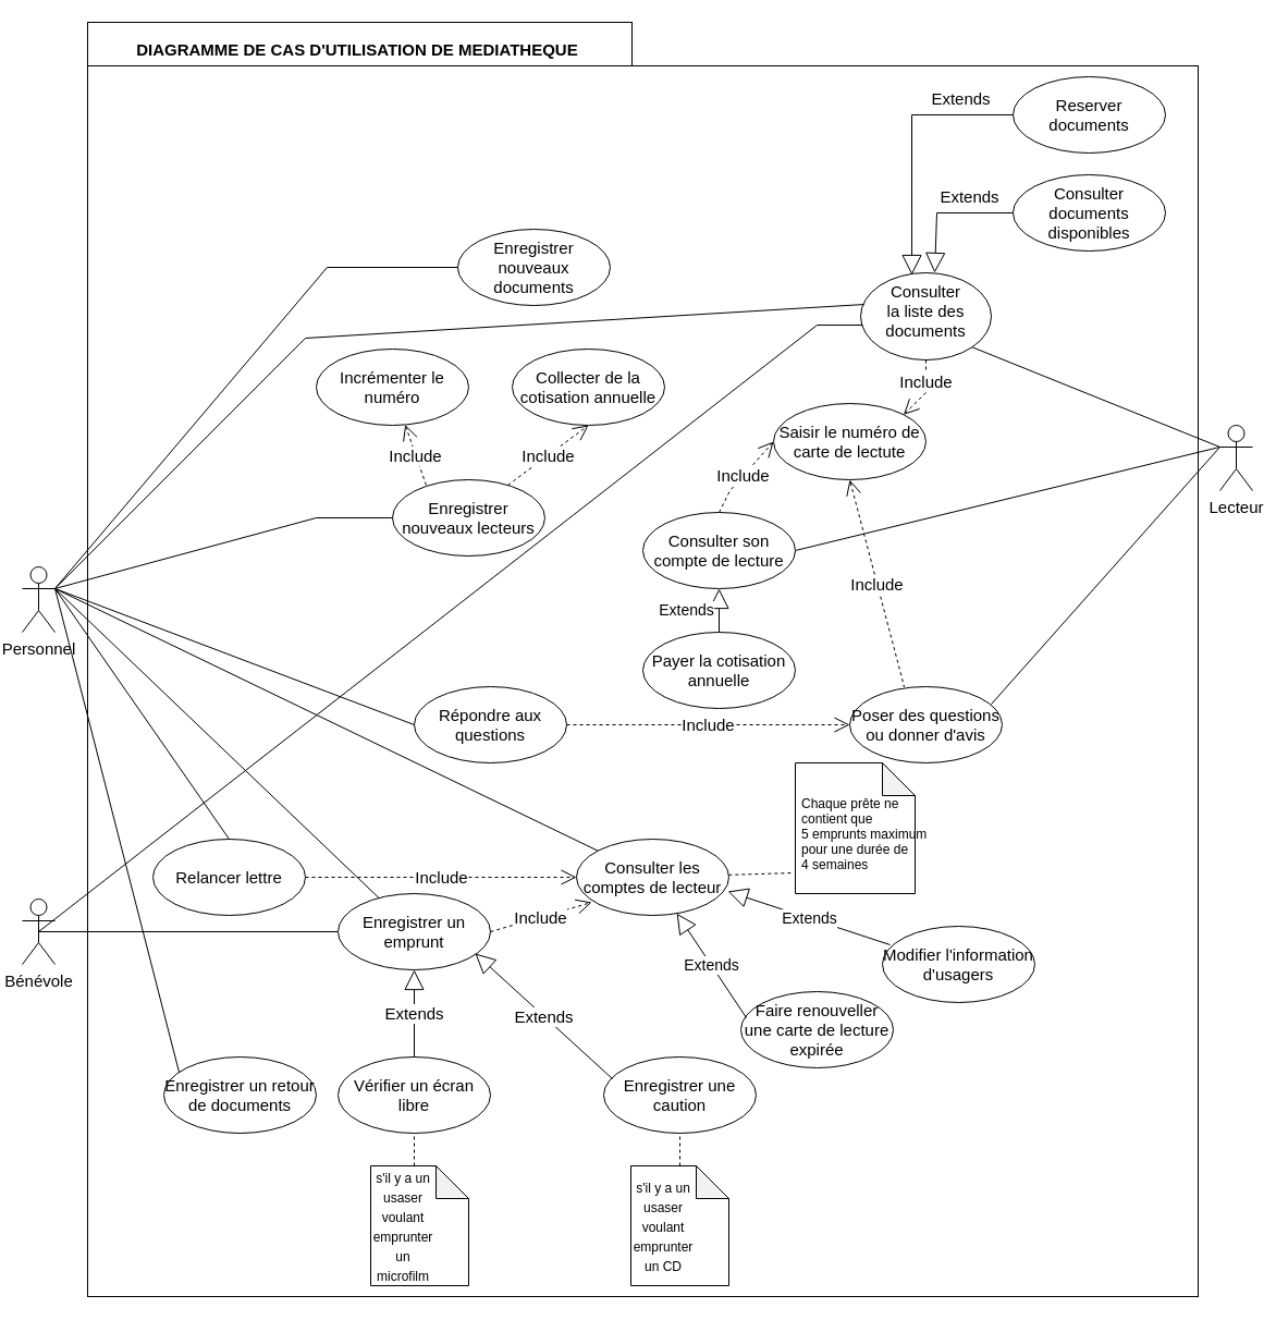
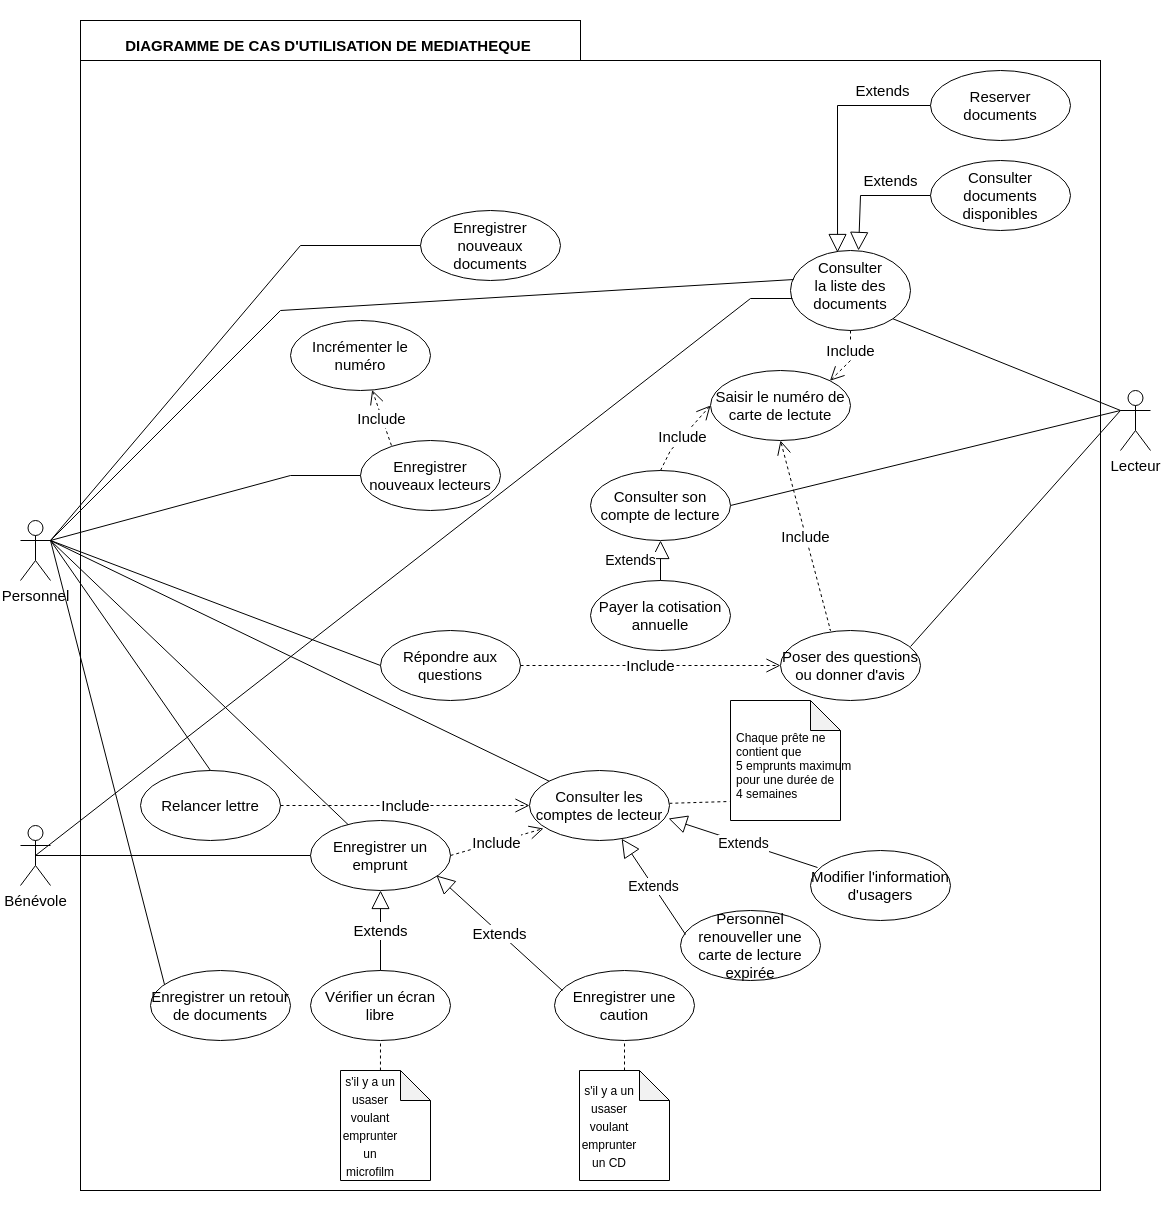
- <mxCell id="25" value="Collecter de la cotisation annuelle" style="ellipse;whiteSpace=wrap;html=1;fontSize=15;" parent="1" vertex="1"><mxGeometry x="470" y="320" width="140" height="70" as="geometry" /></mxCell>
- <mxCell id="27" value="Include" style="endArrow=open;endSize=12;dashed=1;html=1;rounded=0;fontSize=15;entryX=0.5;entryY=1;entryDx=0;entryDy=0;exitX=0.757;exitY=0.071;exitDx=0;exitDy=0;exitPerimeter=0;" parent="1" source="23" target="25" edge="1"><mxGeometry width="160" relative="1" as="geometry"><mxPoint x="420.94" y="454.97" as="sourcePoint" /><mxPoint x="355.02" y="403.99" as="targetPoint" /></mxGeometry></mxCell>
- <mxCell id="58" value="Faire renouveller une carte de lecture expirée" style="ellipse;whiteSpace=wrap;html=1;fontSize=15;" parent="1" vertex="1"><mxGeometry x="680" y="910" width="140" height="70" as="geometry" /></mxCell>
+ <mxCell id="58" value="Personnel renouveller une carte de lecture expirée" style="ellipse;whiteSpace=wrap;html=1;fontSize=15;" parent="1" vertex="1"><mxGeometry x="680" y="910" width="140" height="70" as="geometry" /></mxCell>
